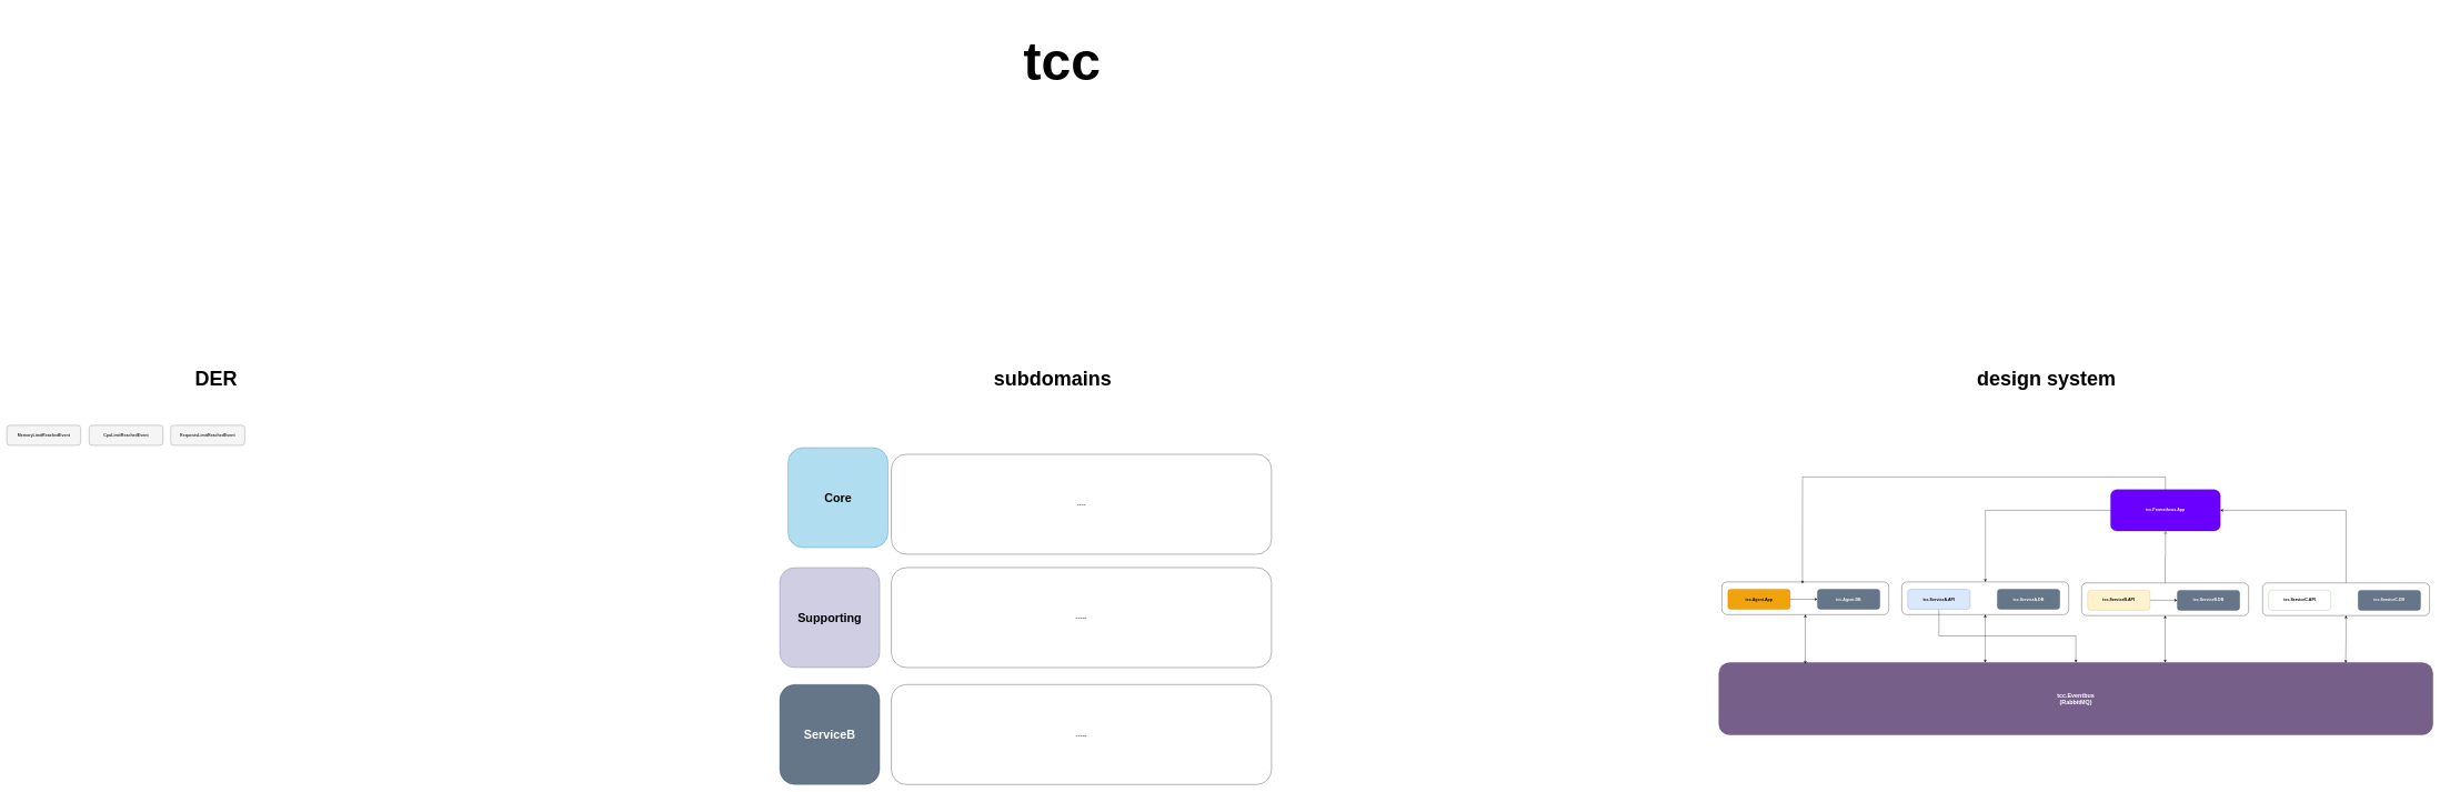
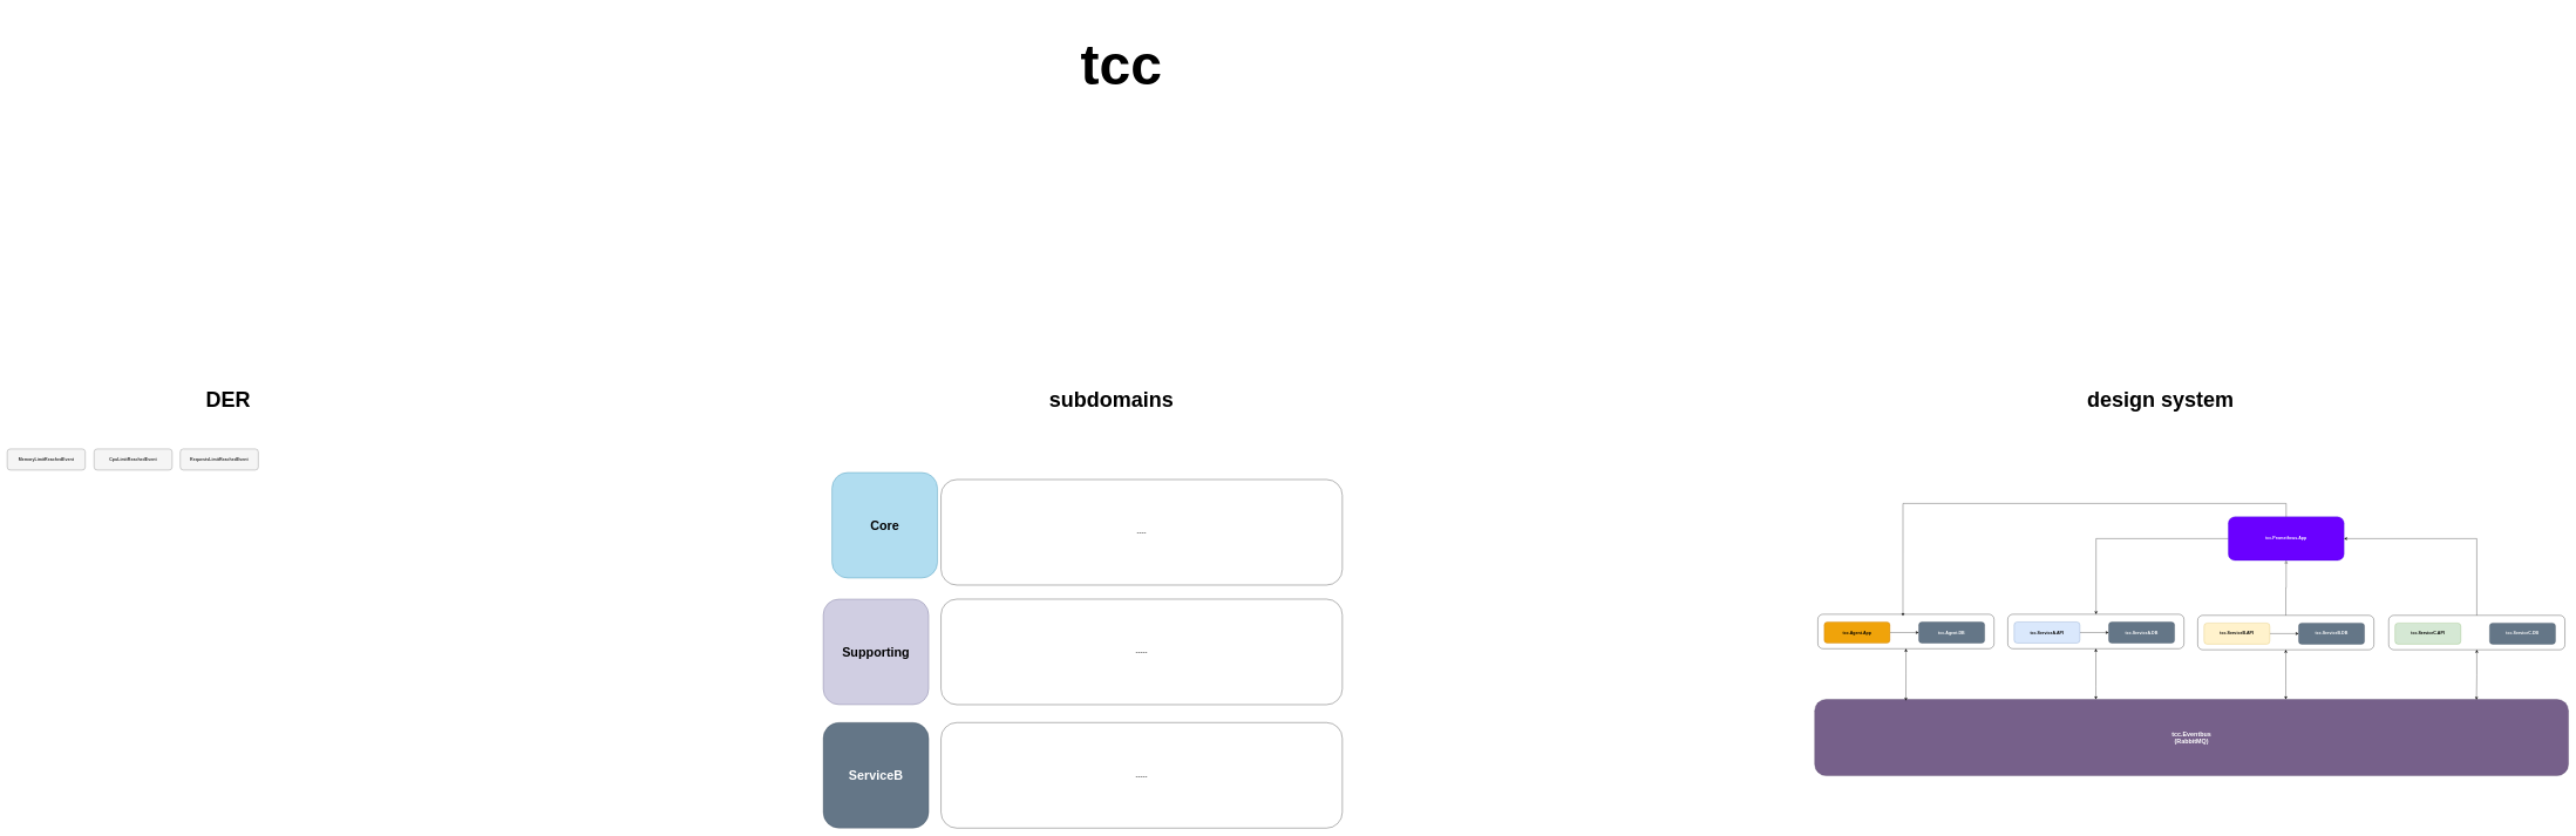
- <mxCell id="28" value="tcc.ServiceC.API" style="rounded=1;whiteSpace=wrap;html=1;fillColor=#ffffff;strokeColor=#82b366;fontStyle=1;" parent="26" vertex="1"><mxGeometry x="18" y="22" width="187" height="60" as="geometry" /></mxCell>
+ <mxCell id="28" value="tcc.ServiceC.API" style="rounded=1;whiteSpace=wrap;html=1;fillColor=#d5e8d4;strokeColor=#82b366;fontStyle=1" parent="26" vertex="1"><mxGeometry x="18" y="22" width="187" height="60" as="geometry" /></mxCell>
- <mxCell id="23" style="edgeStyle=orthogonalEdgeStyle;rounded=0;orthogonalLoop=1;jettySize=auto;html=1;" parent="21" source="24" target="5" edge="1"><mxGeometry relative="1" as="geometry" /></mxCell>
+ <mxCell id="23" style="edgeStyle=orthogonalEdgeStyle;rounded=0;orthogonalLoop=1;jettySize=auto;html=1;" parent="21" source="24" target="25" edge="1"><mxGeometry relative="1" as="geometry" /></mxCell>
